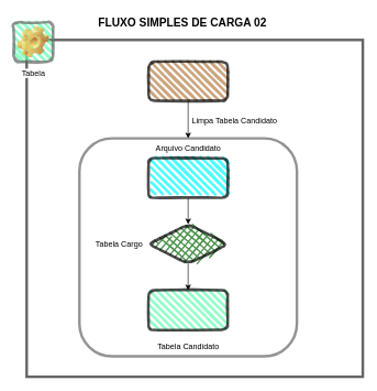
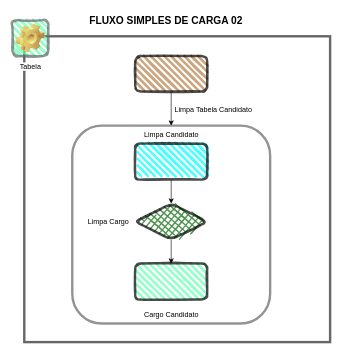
- <mxCell id="11" value="Arquivo Candidato" style="text;html=1;align=center;verticalAlign=middle;resizable=0;points=[];autosize=1;strokeColor=none;fillColor=none;rounded=1;" vertex="1" parent="1"><mxGeometry x="225" y="209" width="120" height="30" as="geometry" /></mxCell>
+ <mxCell id="11" value="Limpa Candidato" style="text;html=1;align=center;verticalAlign=middle;resizable=0;points=[];autosize=1;strokeColor=none;fillColor=none;rounded=1;" vertex="1" parent="1"><mxGeometry x="225" y="209" width="120" height="30" as="geometry" /></mxCell>
- <mxCell id="12" value="Tabela Cargo" style="text;html=1;align=center;verticalAlign=middle;resizable=0;points=[];autosize=1;strokeColor=none;fillColor=none;rounded=1;" vertex="1" parent="1"><mxGeometry x="135" y="354" width="90" height="30" as="geometry" /></mxCell>
+ <mxCell id="12" value="Limpa Cargo" style="text;html=1;align=center;verticalAlign=middle;resizable=0;points=[];autosize=1;strokeColor=none;fillColor=none;rounded=1;" vertex="1" parent="1"><mxGeometry x="135" y="354" width="90" height="30" as="geometry" /></mxCell>
- <mxCell id="10" value="Tabela Candidato" style="text;html=1;align=center;verticalAlign=middle;resizable=0;points=[];autosize=1;strokeColor=none;fillColor=none;rounded=1;" vertex="1" parent="1"><mxGeometry x="225" y="509" width="120" height="30" as="geometry" /></mxCell>
+ <mxCell id="10" value="Cargo Candidato" style="text;html=1;align=center;verticalAlign=middle;resizable=0;points=[];autosize=1;strokeColor=none;fillColor=none;rounded=1;" vertex="1" parent="1"><mxGeometry x="225" y="509" width="120" height="30" as="geometry" /></mxCell>
